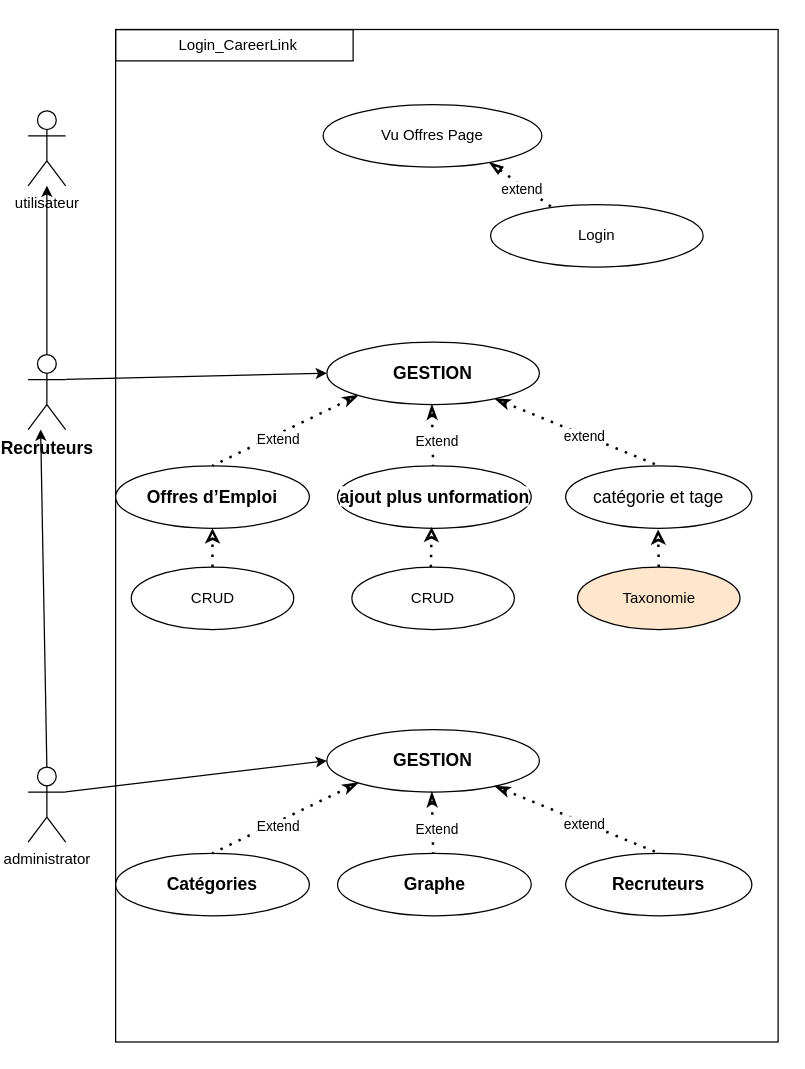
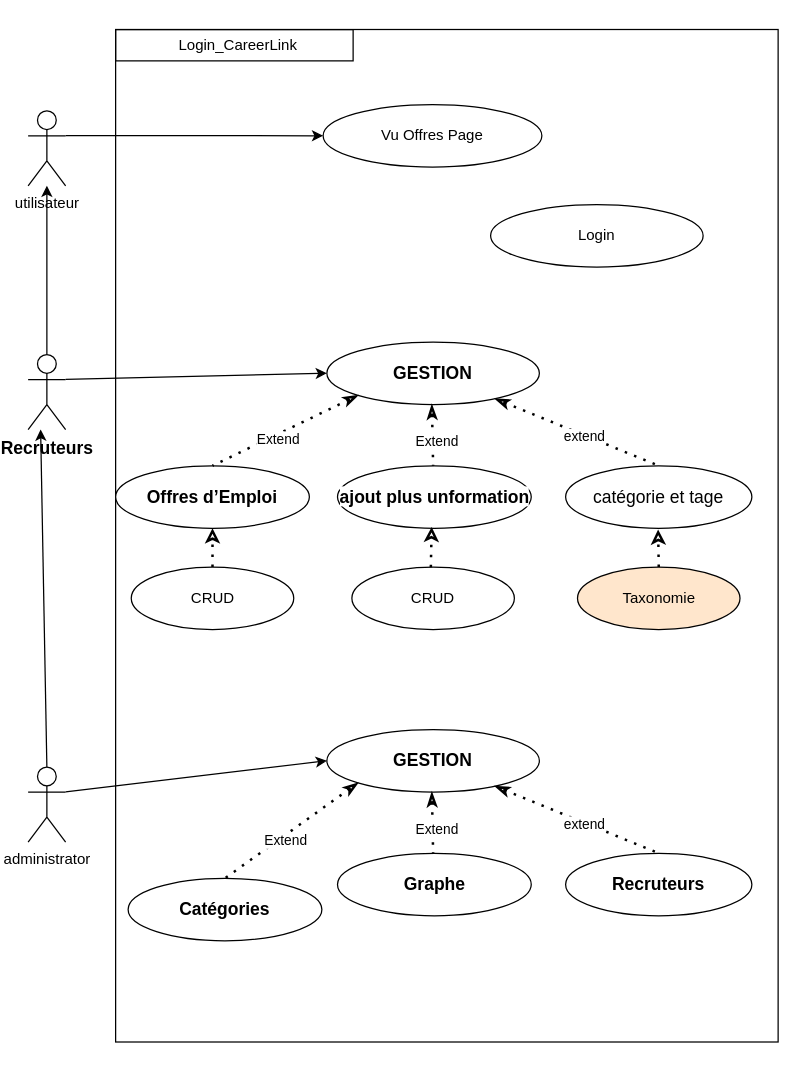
+ <mxCell id="8" value="" style="endArrow=classic;html=1;rounded=0;exitX=1;exitY=0.333;exitDx=0;exitDy=0;exitPerimeter=0;entryX=0;entryY=0.5;entryDx=0;entryDy=0;" edge="1" parent="1" source="6" target="5"><mxGeometry width="50" height="50" relative="1" as="geometry"><mxPoint x="220" y="173" as="sourcePoint" /><mxPoint x="270" y="123" as="targetPoint" /></mxGeometry></mxCell>
- <mxCell id="9" value="" style="endArrow=none;dashed=1;html=1;dashPattern=1 3;strokeWidth=2;rounded=0;entryX=0.298;entryY=0.066;entryDx=0;entryDy=0;entryPerimeter=0;exitX=0.761;exitY=0.93;exitDx=0;exitDy=0;exitPerimeter=0;startArrow=blockThin;startFill=0;" edge="1" parent="1" source="5" target="7"><mxGeometry width="50" height="50" relative="1" as="geometry"><mxPoint x="220" y="283" as="sourcePoint" /><mxPoint x="270" y="233" as="targetPoint" /></mxGeometry></mxCell>
- <mxCell id="10" value="extend" style="edgeLabel;html=1;align=center;verticalAlign=middle;resizable=0;points=[];" vertex="1" connectable="0" parent="9"><mxGeometry x="0.039" y="-2" relative="1" as="geometry"><mxPoint as="offset" /></mxGeometry></mxCell>
- <mxCell id="28" value="&lt;span style=&quot;box-sizing: border-box; border: 0px solid; --tw-border-spacing-x: 0; --tw-border-spacing-y: 0; --tw-translate-x: 0; --tw-translate-y: 0; --tw-rotate: 0; --tw-skew-x: 0; --tw-skew-y: 0; --tw-scale-x: 1; --tw-scale-y: 1; --tw-pan-x: ; --tw-pan-y: ; --tw-pinch-zoom: ; --tw-scroll-snap-strictness: proximity; --tw-gradient-from-position: ; --tw-gradient-via-position: ; --tw-gradient-to-position: ; --tw-ordinal: ; --tw-slashed-zero: ; --tw-numeric-figure: ; --tw-numeric-spacing: ; --tw-numeric-fraction: ; --tw-ring-inset: ; --tw-ring-offset-width: 0px; --tw-ring-offset-color: #fff; --tw-ring-color: rgba(59,130,246,.5); --tw-ring-offset-shadow: 0 0 #0000; --tw-ring-shadow: 0 0 #0000; --tw-shadow: 0 0 #0000; --tw-shadow-colored: 0 0 #0000; --tw-blur: ; --tw-brightness: ; --tw-contrast: ; --tw-grayscale: ; --tw-hue-rotate: ; --tw-invert: ; --tw-saturate: ; --tw-sepia: ; --tw-drop-shadow: ; --tw-backdrop-blur: ; --tw-backdrop-brightness: ; --tw-backdrop-contrast: ; --tw-backdrop-grayscale: ; --tw-backdrop-hue-rotate: ; --tw-backdrop-invert: ; --tw-backdrop-opacity: ; --tw-backdrop-saturate: ; --tw-backdrop-sepia: ; --tw-contain-size: ; --tw-contain-layout: ; --tw-contain-paint: ; --tw-contain-style: ; font-weight: bolder; font-family: &amp;quot;Nunito Sans&amp;quot;, sans-serif; font-size: 14px; text-align: start; white-space-collapse: preserve; background-color: rgb(255, 255, 255);&quot;&gt;Catégories&lt;/span&gt;" style="ellipse;whiteSpace=wrap;html=1;" vertex="1" parent="1"><mxGeometry x="90" y="682" width="155" height="50" as="geometry" /></mxCell>
+ <mxCell id="28" value="&lt;span style=&quot;box-sizing: border-box; border: 0px solid; --tw-border-spacing-x: 0; --tw-border-spacing-y: 0; --tw-translate-x: 0; --tw-translate-y: 0; --tw-rotate: 0; --tw-skew-x: 0; --tw-skew-y: 0; --tw-scale-x: 1; --tw-scale-y: 1; --tw-pan-x: ; --tw-pan-y: ; --tw-pinch-zoom: ; --tw-scroll-snap-strictness: proximity; --tw-gradient-from-position: ; --tw-gradient-via-position: ; --tw-gradient-to-position: ; --tw-ordinal: ; --tw-slashed-zero: ; --tw-numeric-figure: ; --tw-numeric-spacing: ; --tw-numeric-fraction: ; --tw-ring-inset: ; --tw-ring-offset-width: 0px; --tw-ring-offset-color: #fff; --tw-ring-color: rgba(59,130,246,.5); --tw-ring-offset-shadow: 0 0 #0000; --tw-ring-shadow: 0 0 #0000; --tw-shadow: 0 0 #0000; --tw-shadow-colored: 0 0 #0000; --tw-blur: ; --tw-brightness: ; --tw-contrast: ; --tw-grayscale: ; --tw-hue-rotate: ; --tw-invert: ; --tw-saturate: ; --tw-sepia: ; --tw-drop-shadow: ; --tw-backdrop-blur: ; --tw-backdrop-brightness: ; --tw-backdrop-contrast: ; --tw-backdrop-grayscale: ; --tw-backdrop-hue-rotate: ; --tw-backdrop-invert: ; --tw-backdrop-opacity: ; --tw-backdrop-saturate: ; --tw-backdrop-sepia: ; --tw-contain-size: ; --tw-contain-layout: ; --tw-contain-paint: ; --tw-contain-style: ; font-weight: bolder; font-family: &amp;quot;Nunito Sans&amp;quot;, sans-serif; font-size: 14px; text-align: start; white-space-collapse: preserve; background-color: rgb(255, 255, 255);&quot;&gt;Catégories&lt;/span&gt;" style="ellipse;whiteSpace=wrap;html=1;" vertex="1" parent="1"><mxGeometry x="100" y="702" width="155" height="50" as="geometry" /></mxCell>
